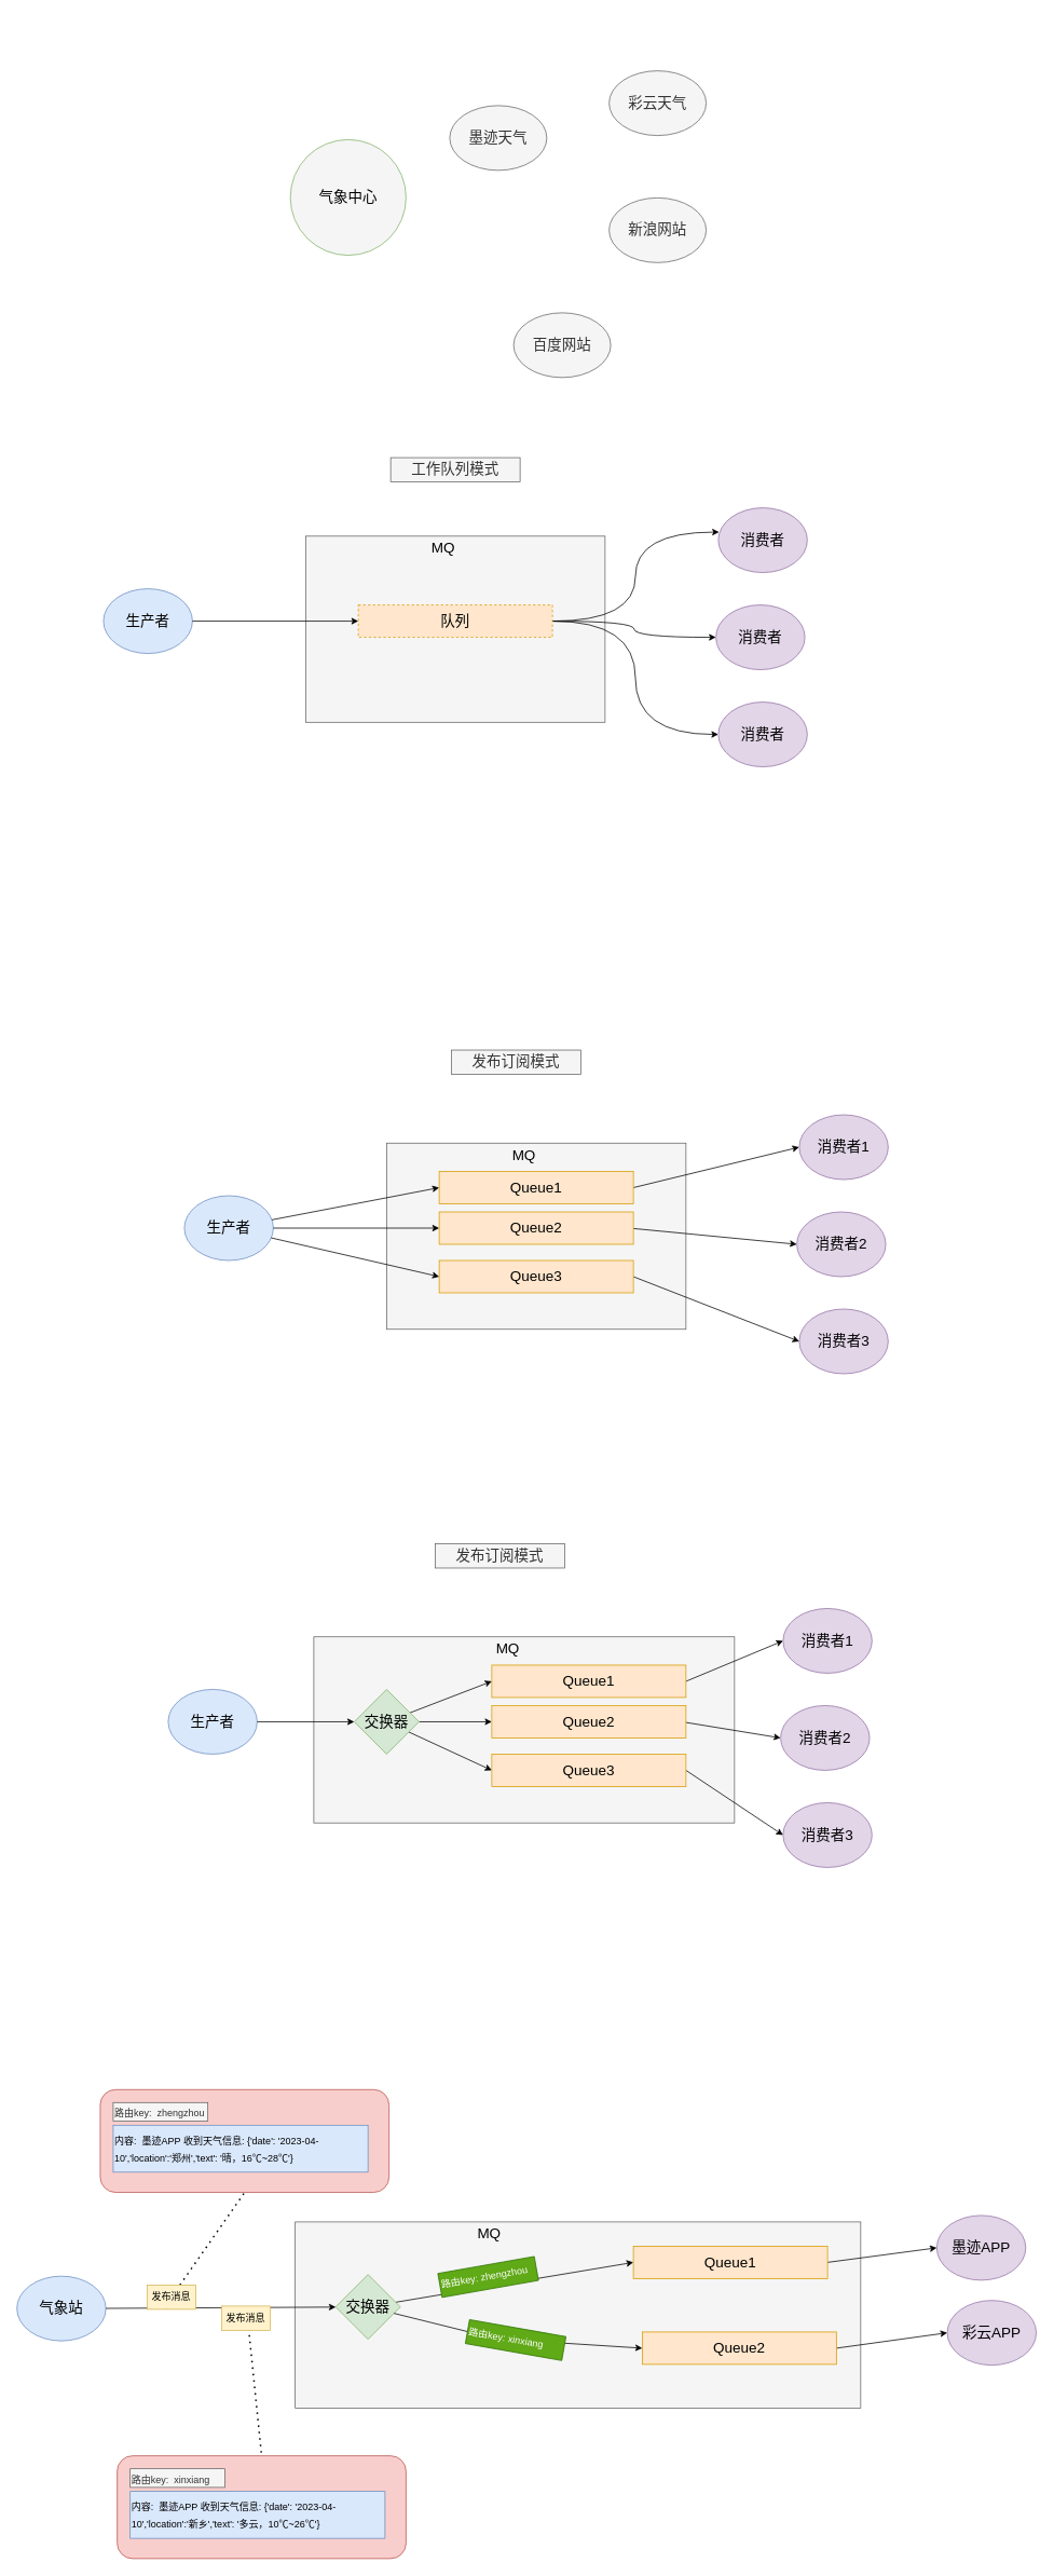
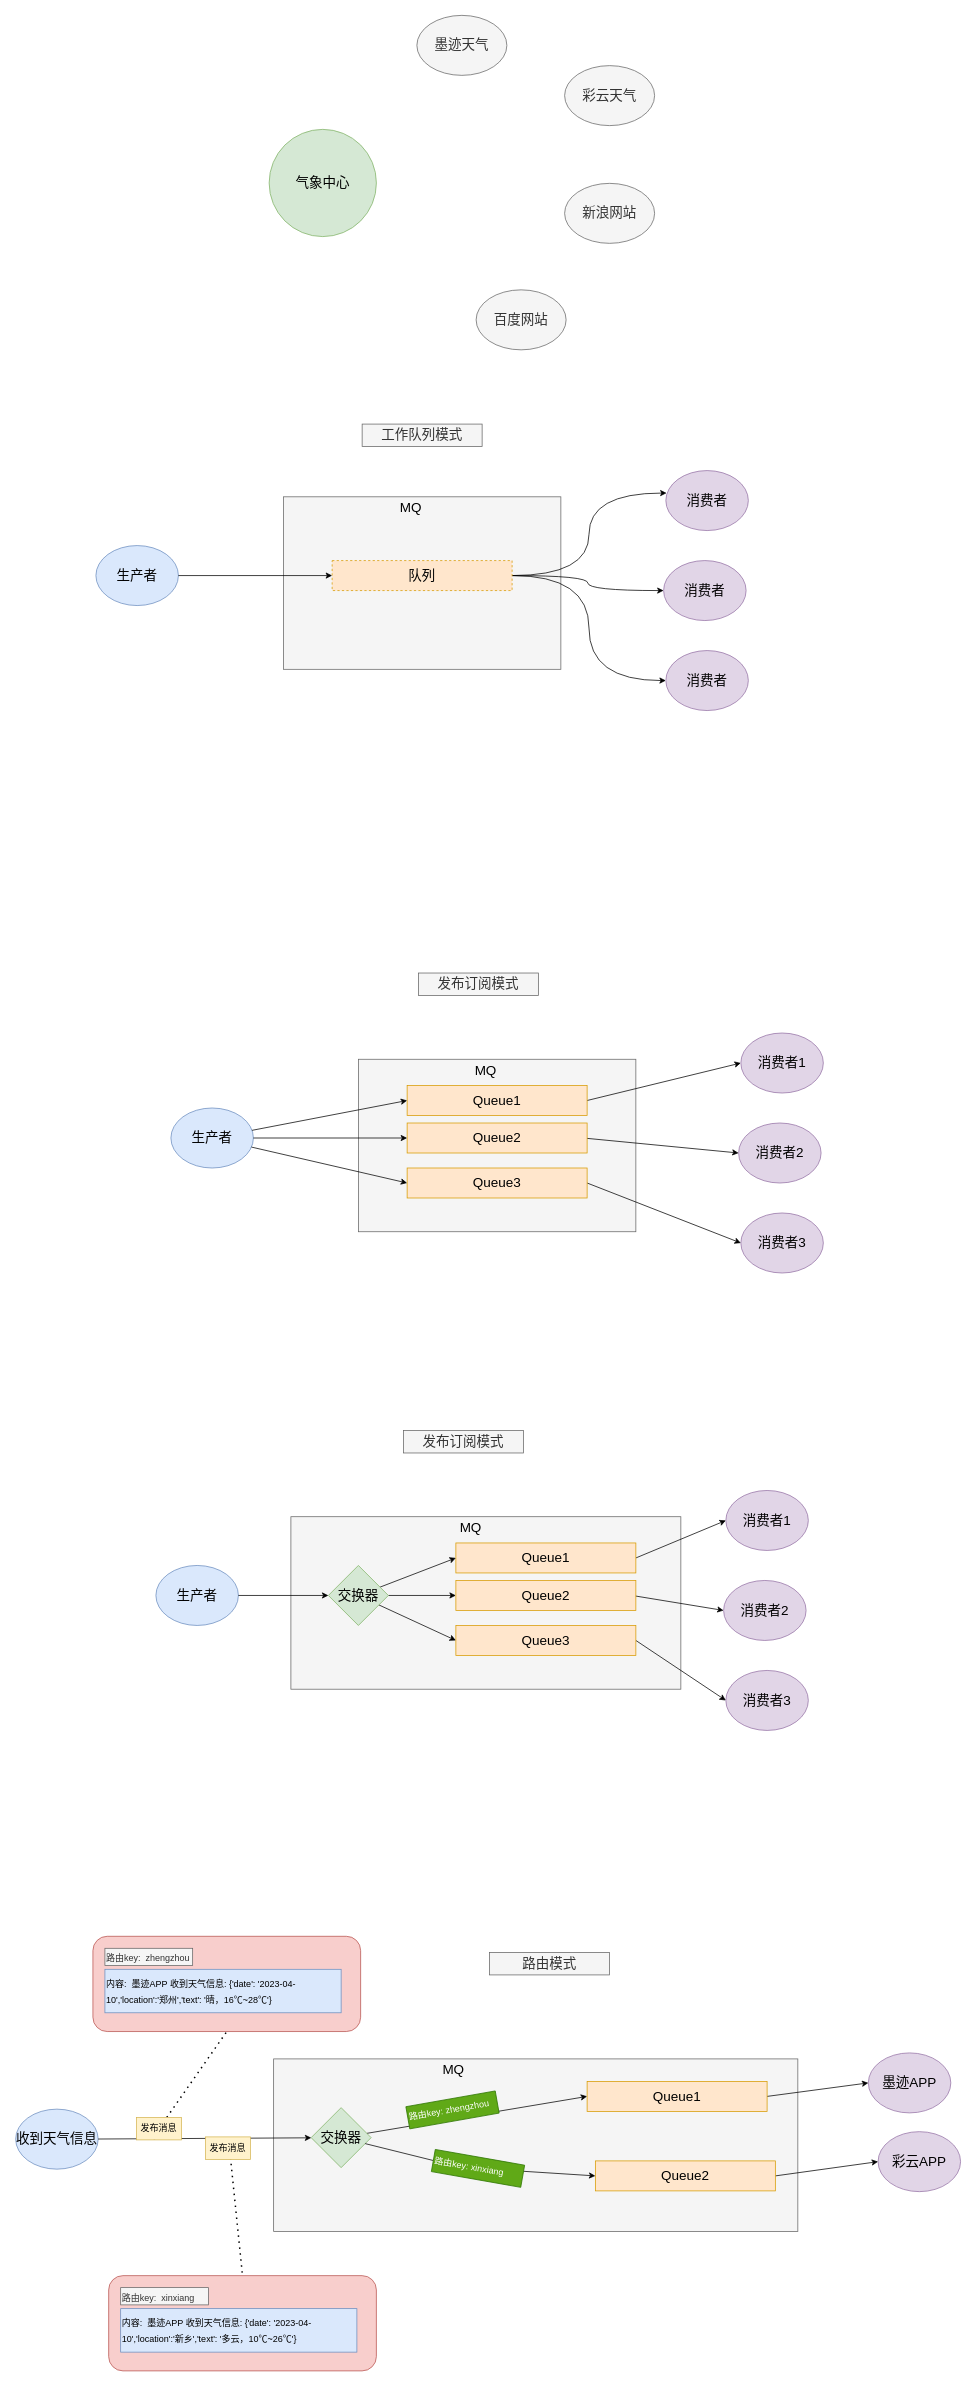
- <mxCell id="49" value="墨迹天气" style="ellipse;whiteSpace=wrap;html=1;fontSize=18;fillColor=#f5f5f5;fontColor=#333333;strokeColor=#666666;" vertex="1" parent="1"><mxGeometry x="555" y="130" width="120" height="80" as="geometry" /></mxCell>
+ <mxCell id="49" value="墨迹天气" style="ellipse;whiteSpace=wrap;html=1;fontSize=18;fillColor=#f5f5f5;fontColor=#333333;strokeColor=#666666;" vertex="1" parent="1"><mxGeometry x="555" y="20" width="120" height="80" as="geometry" /></mxCell>
- <mxCell id="48" value="气象中心" style="ellipse;whiteSpace=wrap;html=1;aspect=fixed;fontSize=18;fillColor=#f5f5f5;strokeColor=#82b366;" vertex="1" parent="1"><mxGeometry x="358" y="172" width="143" height="143" as="geometry" /></mxCell>
+ <mxCell id="48" value="气象中心" style="ellipse;whiteSpace=wrap;html=1;aspect=fixed;fontSize=18;fillColor=#d5e8d4;strokeColor=#82b366;" vertex="1" parent="1"><mxGeometry x="358" y="172" width="143" height="143" as="geometry" /></mxCell>
+ <mxCell id="60" value="路由模式" style="text;html=1;strokeColor=#666666;fillColor=#f5f5f5;align=center;verticalAlign=middle;whiteSpace=wrap;rounded=0;fontSize=18;fontColor=#333333;" vertex="1" parent="1"><mxGeometry x="652" y="2603" width="160" height="30" as="geometry" /></mxCell>
- <mxCell id="53" value="&lt;font style=&quot;font-size: 18px;&quot;&gt;气象站&lt;/font&gt;" style="ellipse;whiteSpace=wrap;html=1;fillColor=#dae8fc;strokeColor=#6c8ebf;" vertex="1" parent="1"><mxGeometry x="20" y="2812" width="110" height="80" as="geometry" /></mxCell>
+ <mxCell id="53" value="&lt;font style=&quot;font-size: 18px;&quot;&gt;收到天气信息&lt;/font&gt;" style="ellipse;whiteSpace=wrap;html=1;fillColor=#dae8fc;strokeColor=#6c8ebf;" vertex="1" parent="1"><mxGeometry x="20" y="2812" width="110" height="80" as="geometry" /></mxCell>
